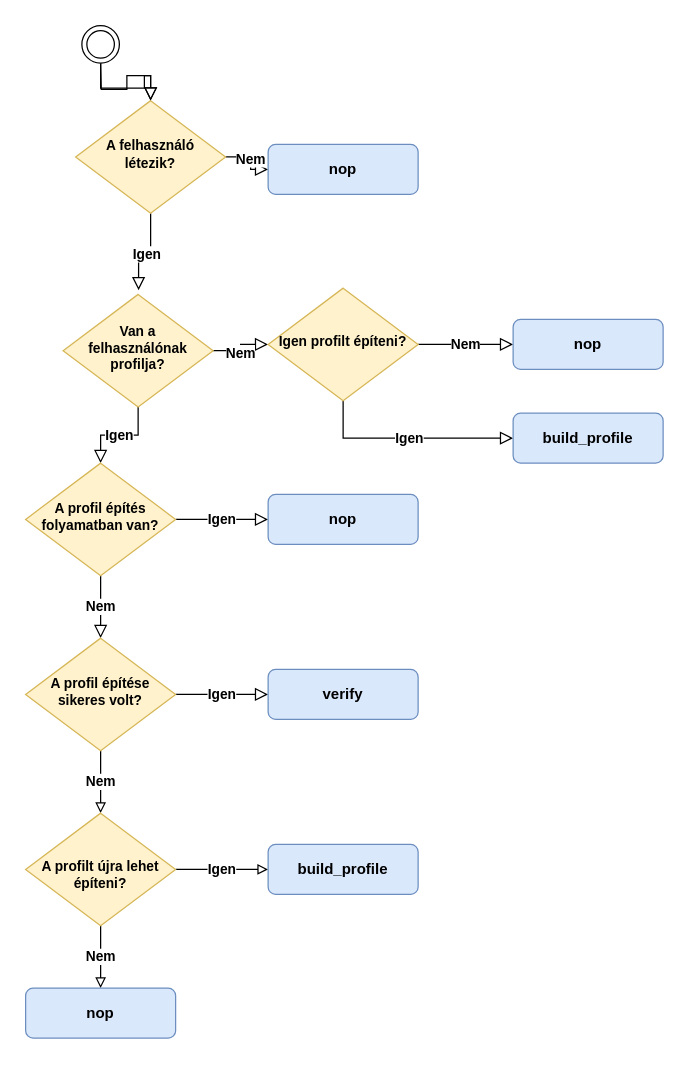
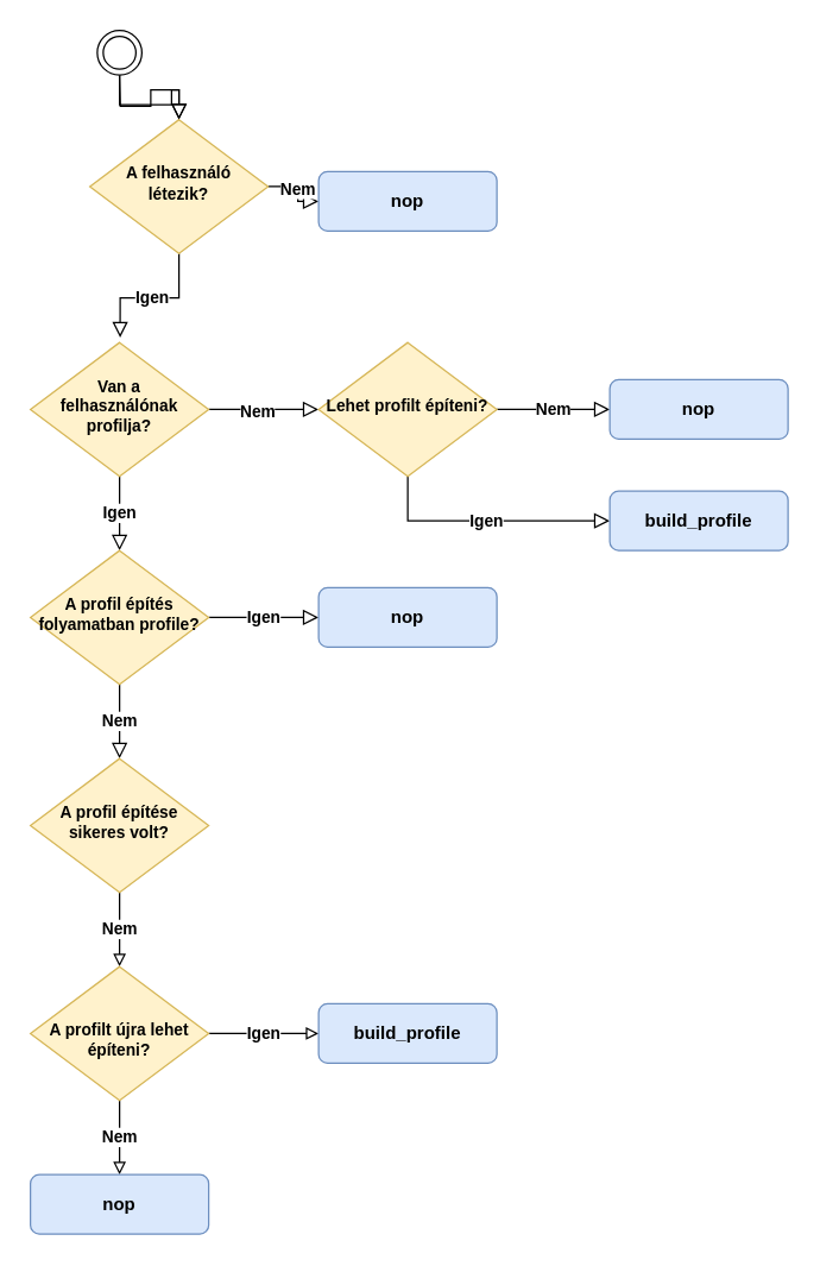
- <mxCell id="13" value="Igen profilt építeni?" style="rhombus;whiteSpace=wrap;html=1;shadow=0;fontFamily=Helvetica;fontSize=11;align=center;strokeWidth=1;spacing=6;spacingTop=-4;fontStyle=1;fillColor=#fff2cc;strokeColor=#d6b656;" parent="1" vertex="1"><mxGeometry x="214" y="230" width="120" height="90" as="geometry" /></mxCell>
+ <mxCell id="13" value="Lehet profilt építeni?" style="rhombus;whiteSpace=wrap;html=1;shadow=0;fontFamily=Helvetica;fontSize=11;align=center;strokeWidth=1;spacing=6;spacingTop=-4;fontStyle=1;fillColor=#fff2cc;strokeColor=#d6b656;" parent="1" vertex="1"><mxGeometry x="214" y="230" width="120" height="90" as="geometry" /></mxCell>
- <mxCell id="10" value="Van a felhasználónak profilja?" style="rhombus;whiteSpace=wrap;html=1;shadow=0;fontFamily=Helvetica;fontSize=11;align=center;strokeWidth=1;spacing=6;spacingTop=-4;fontStyle=1;fillColor=#fff2cc;strokeColor=#d6b656;" parent="1" vertex="1"><mxGeometry x="50" y="235" width="120" height="90" as="geometry" /></mxCell>
+ <mxCell id="10" value="Van a felhasználónak profilja?" style="rhombus;whiteSpace=wrap;html=1;shadow=0;fontFamily=Helvetica;fontSize=11;align=center;strokeWidth=1;spacing=6;spacingTop=-4;fontStyle=1;fillColor=#fff2cc;strokeColor=#d6b656;" parent="1" vertex="1"><mxGeometry y="230" width="120" height="90" as="geometry" x="20" /></mxCell>
- <mxCell id="18" value="A profil építés folyamatban van?" style="rhombus;whiteSpace=wrap;html=1;shadow=0;fontFamily=Helvetica;fontSize=11;align=center;strokeWidth=1;spacing=6;spacingTop=-4;fontStyle=1;fillColor=#fff2cc;strokeColor=#d6b656;" parent="1" vertex="1"><mxGeometry y="370" width="120" height="90" as="geometry" x="20" /></mxCell>
+ <mxCell id="18" value="A profil építés folyamatban profile?" style="rhombus;whiteSpace=wrap;html=1;shadow=0;fontFamily=Helvetica;fontSize=11;align=center;strokeWidth=1;spacing=6;spacingTop=-4;fontStyle=1;fillColor=#fff2cc;strokeColor=#d6b656;" parent="1" vertex="1"><mxGeometry y="370" width="120" height="90" as="geometry" x="20" /></mxCell>
- <mxCell id="22" value="Igen" style="edgeStyle=orthogonalEdgeStyle;rounded=0;orthogonalLoop=1;jettySize=auto;html=1;entryX=0;entryY=0.5;entryDx=0;entryDy=0;endArrow=block;endFill=0;endSize=8;fontStyle=1" parent="1" source="24" target="25" edge="1"><mxGeometry relative="1" as="geometry" /></mxCell>
- <mxCell id="25" value="verify" style="rounded=1;whiteSpace=wrap;html=1;fontSize=12;glass=0;strokeWidth=1;shadow=0;fontStyle=1;fillColor=#dae8fc;strokeColor=#6c8ebf;" parent="1" vertex="1"><mxGeometry x="214" y="535" width="120" height="40" as="geometry" /></mxCell>
